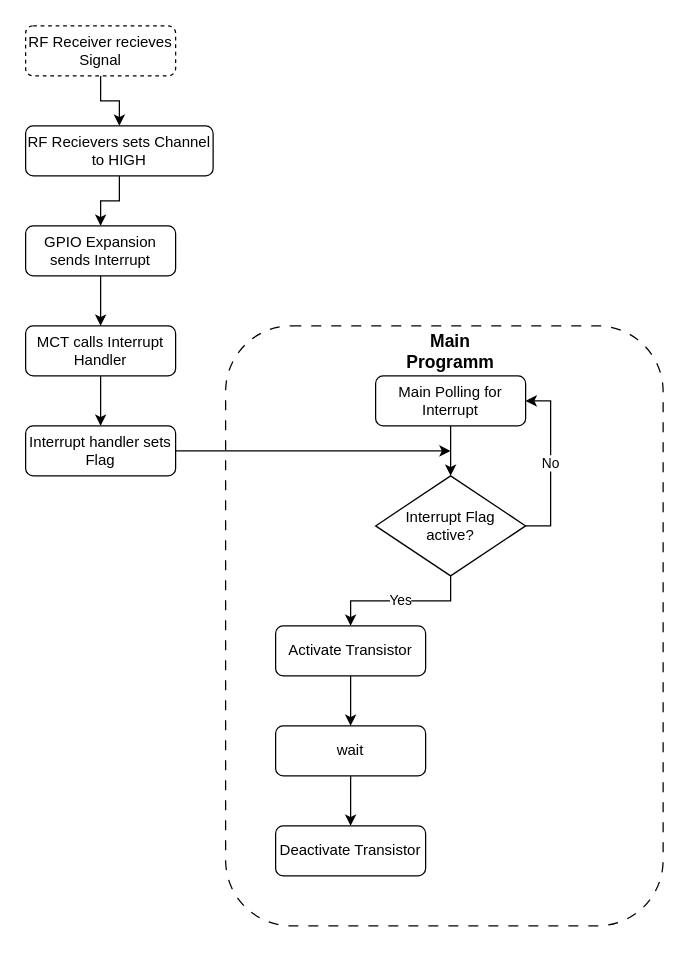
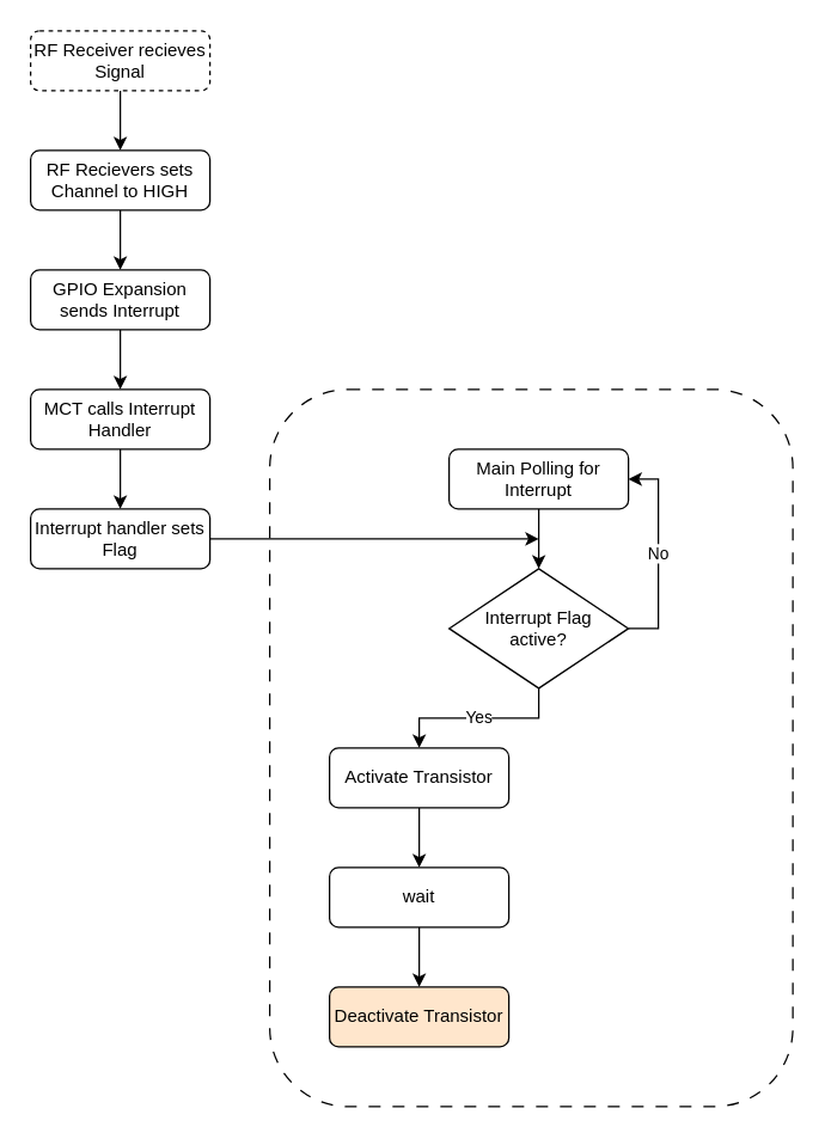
- <mxCell id="5" value="RF Recievers sets Channel to HIGH" style="rounded=1;whiteSpace=wrap;html=1;fontSize=12;glass=0;strokeWidth=1;shadow=0;" vertex="1" parent="1"><mxGeometry x="20" y="100" width="150" height="40" as="geometry" /></mxCell>
+ <mxCell id="5" value="RF Recievers sets Channel to HIGH" style="rounded=1;whiteSpace=wrap;html=1;fontSize=12;glass=0;strokeWidth=1;shadow=0;" vertex="1" parent="1"><mxGeometry x="20" y="100" width="120" height="40" as="geometry" /></mxCell>
- <mxCell id="23" value="Main Programm" style="text;html=1;align=center;verticalAlign=middle;whiteSpace=wrap;rounded=0;fontStyle=1;fontSize=14;" vertex="1" parent="1"><mxGeometry x="330" y="265" width="60" height="30" as="geometry" /></mxCell>
- <mxCell id="21" value="Dea&lt;span style=&quot;background-color: transparent; color: light-dark(rgb(0, 0, 0), rgb(255, 255, 255));&quot;&gt;ctivate Transistor&lt;/span&gt;" style="rounded=1;whiteSpace=wrap;html=1;fontSize=12;glass=0;strokeWidth=1;shadow=0;" vertex="1" parent="1"><mxGeometry x="220" y="660" width="120" height="40" as="geometry" /></mxCell>
+ <mxCell id="21" value="Dea&lt;span style=&quot;background-color: transparent; color: light-dark(rgb(0, 0, 0), rgb(255, 255, 255));&quot;&gt;ctivate Transistor&lt;/span&gt;" style="rounded=1;whiteSpace=wrap;html=1;fontSize=12;glass=0;strokeWidth=1;shadow=0;fillColor=#ffe6cc;" vertex="1" parent="1"><mxGeometry x="220" y="660" width="120" height="40" as="geometry" /></mxCell>
